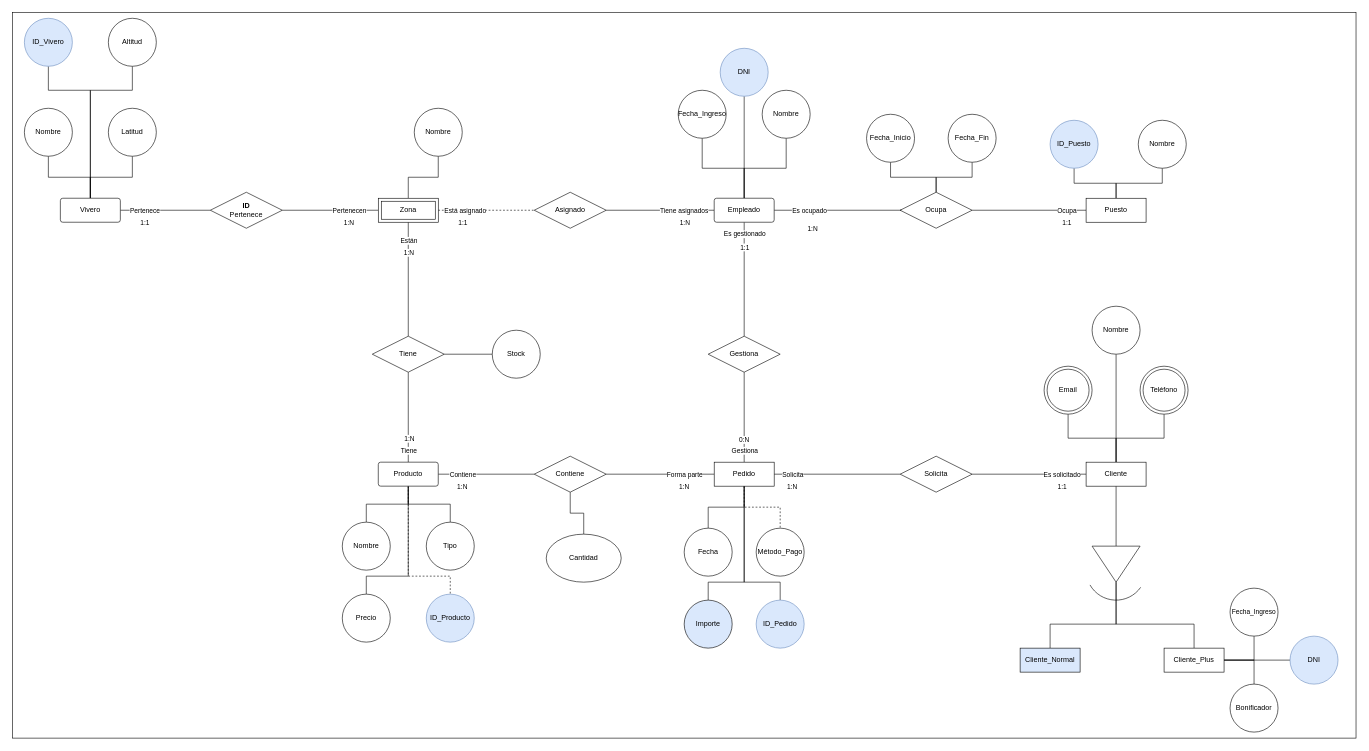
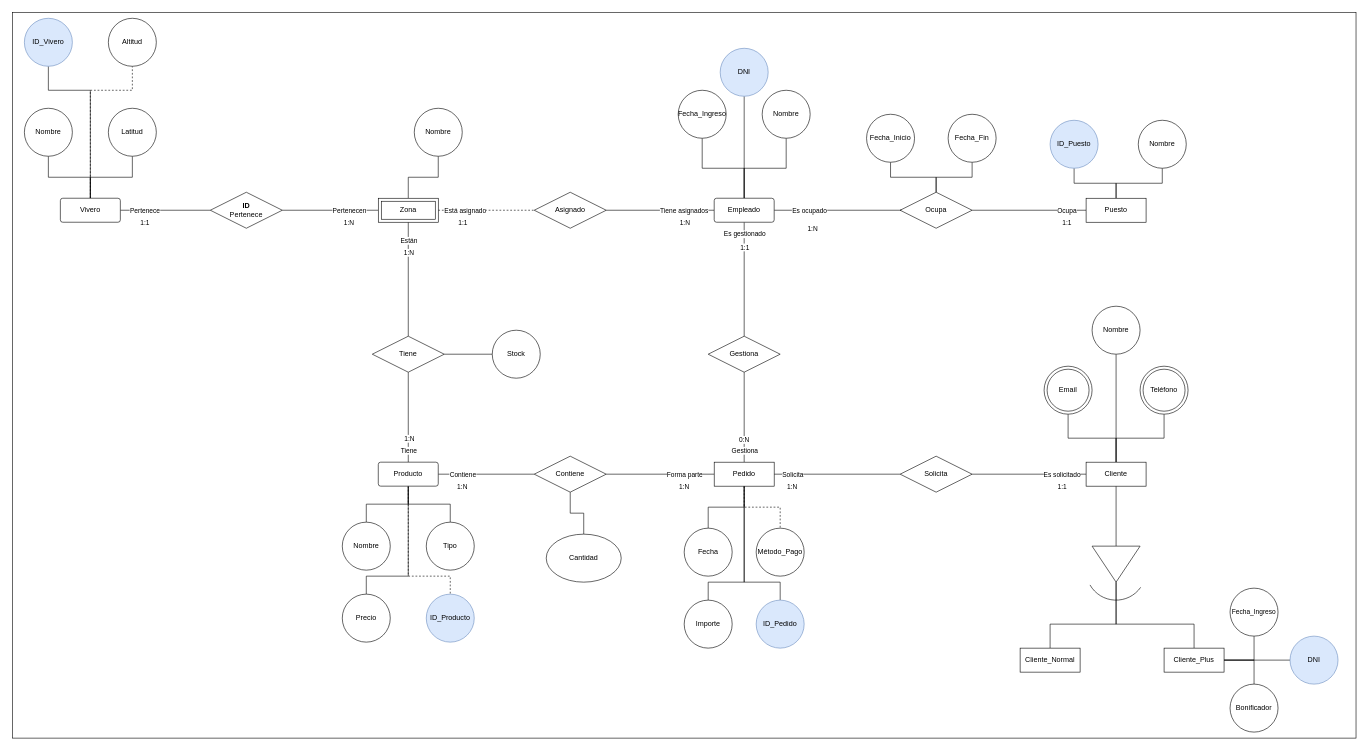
- <mxCell id="6" value="" style="edgeStyle=orthogonalEdgeStyle;rounded=0;orthogonalLoop=1;jettySize=auto;html=1;endArrow=none;endFill=0;" parent="1" source="10" target="14" edge="1"><mxGeometry relative="1" as="geometry"><Array as="points"><mxPoint x="150" y="150" /></Array></mxGeometry></mxCell>
+ <mxCell id="6" value="" style="edgeStyle=orthogonalEdgeStyle;rounded=0;orthogonalLoop=1;jettySize=auto;html=1;endArrow=none;endFill=0;dashed=1;" parent="1" source="10" target="14" edge="1"><mxGeometry relative="1" as="geometry"><Array as="points"><mxPoint x="150" y="150" /></Array></mxGeometry></mxCell>
- <mxCell id="92" value="Importe" style="ellipse;whiteSpace=wrap;html=1;fillColor=#dae8fc;" vertex="1" parent="1"><mxGeometry x="1140" y="1000" width="80" height="80" as="geometry" /></mxCell>
+ <mxCell id="92" value="Importe" style="ellipse;whiteSpace=wrap;html=1;" vertex="1" parent="1"><mxGeometry x="1140" y="1000" width="80" height="80" as="geometry" /></mxCell>
- <mxCell id="117" value="Cliente_Normal" style="whiteSpace=wrap;html=1;align=center;fillColor=#dae8fc;" vertex="1" parent="1"><mxGeometry x="1700" y="1080" width="100" height="40" as="geometry" /></mxCell>
+ <mxCell id="117" value="Cliente_Normal" style="whiteSpace=wrap;html=1;align=center;" vertex="1" parent="1"><mxGeometry x="1700" y="1080" width="100" height="40" as="geometry" /></mxCell>
